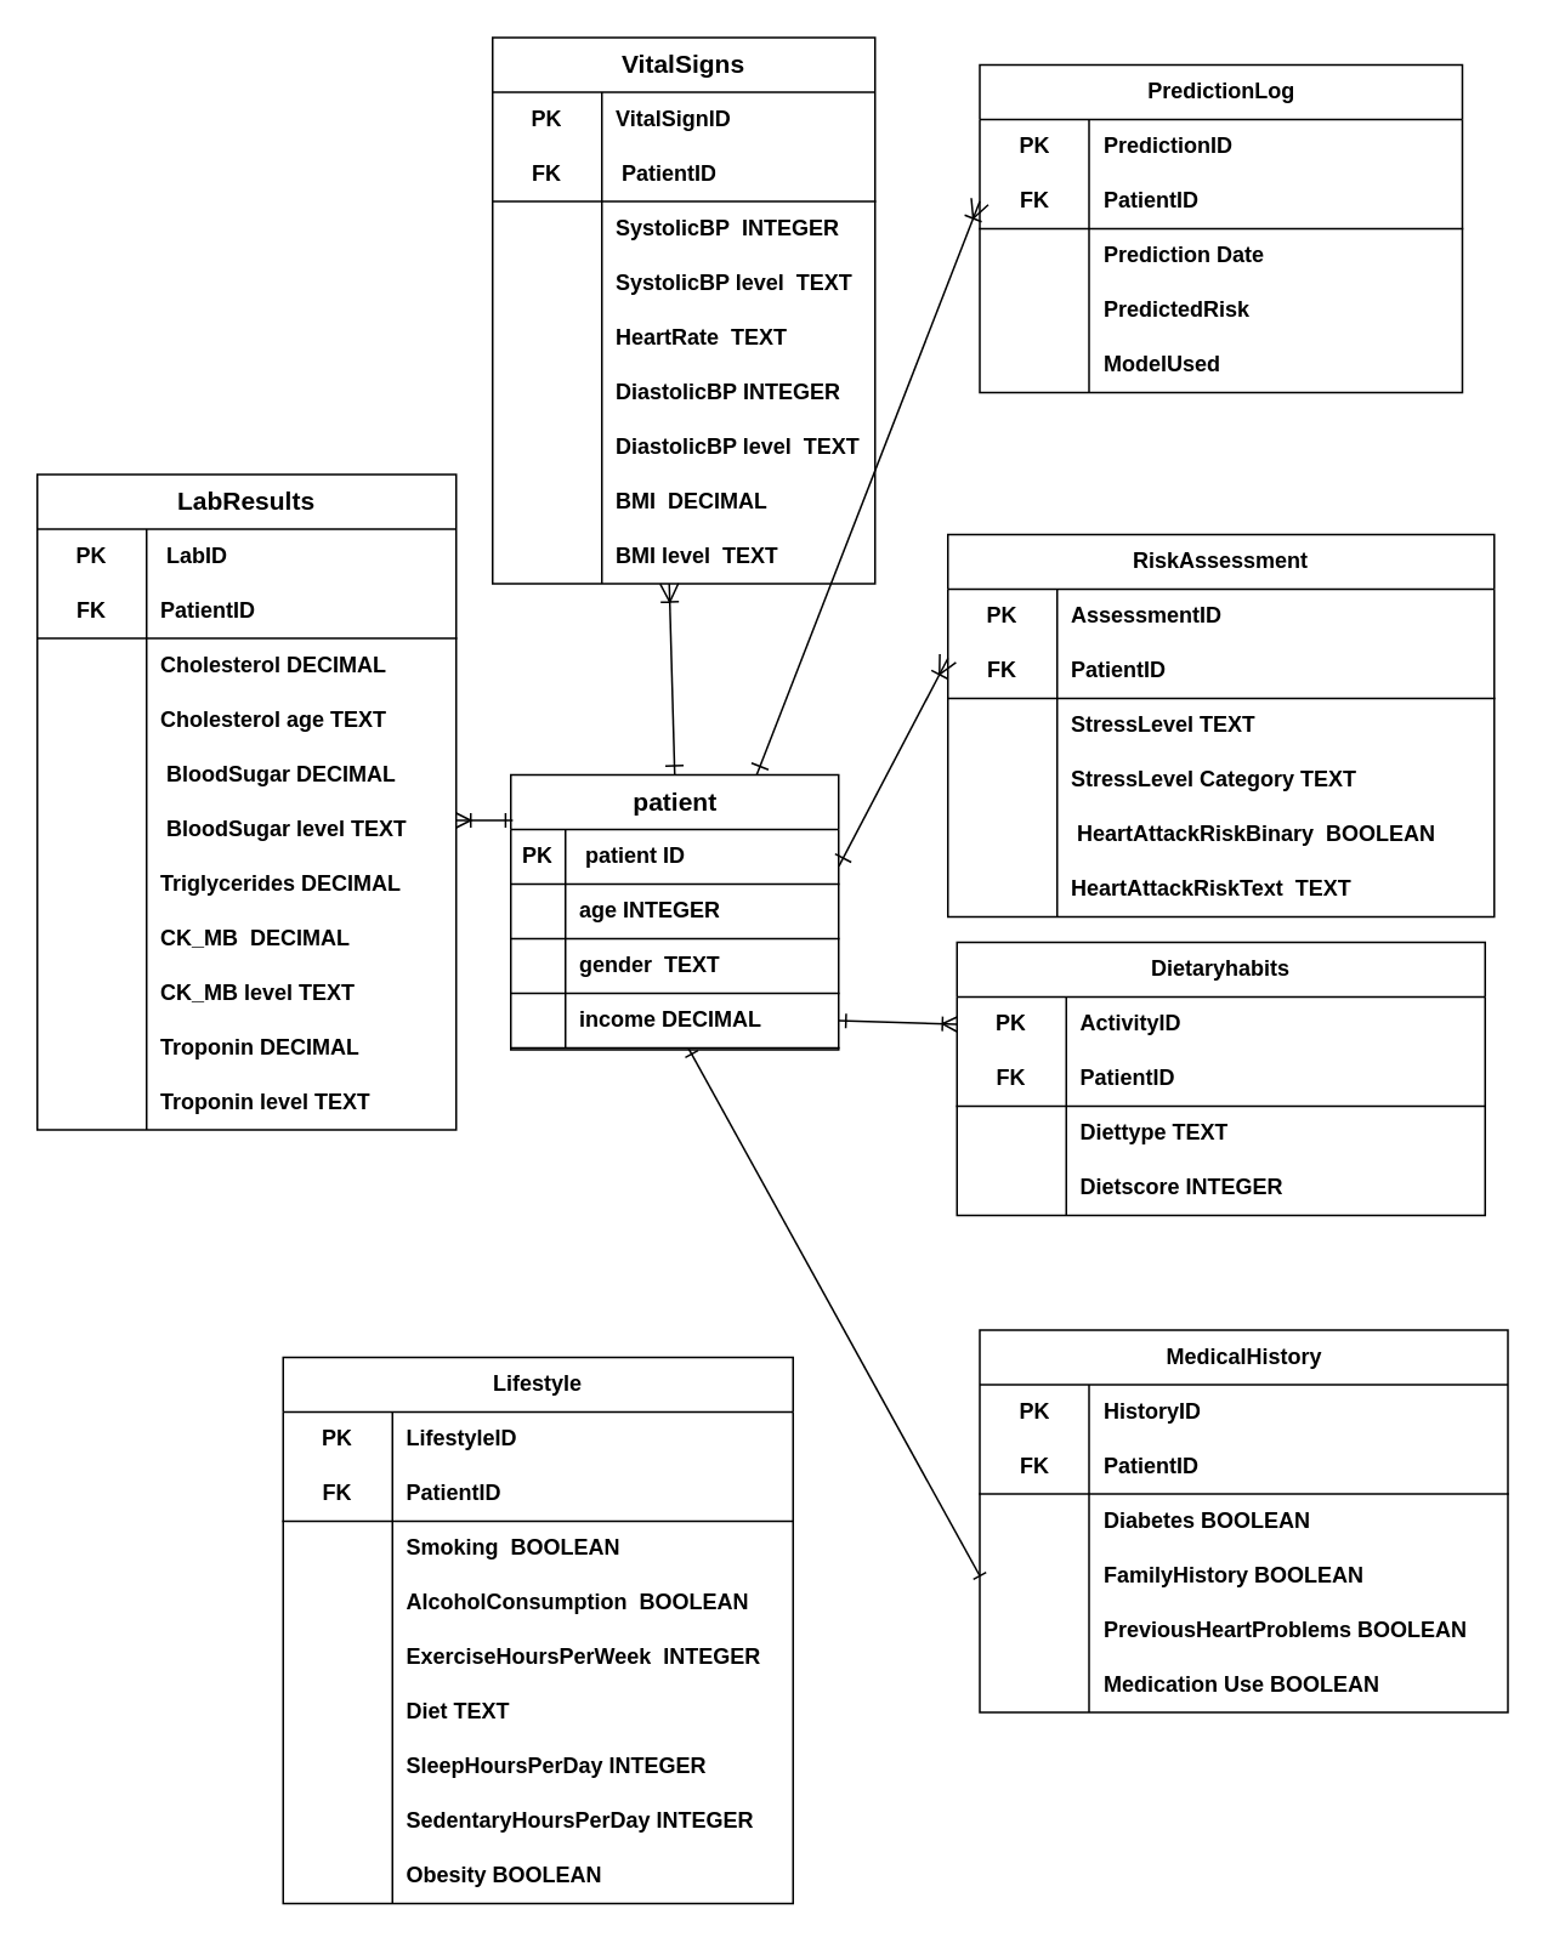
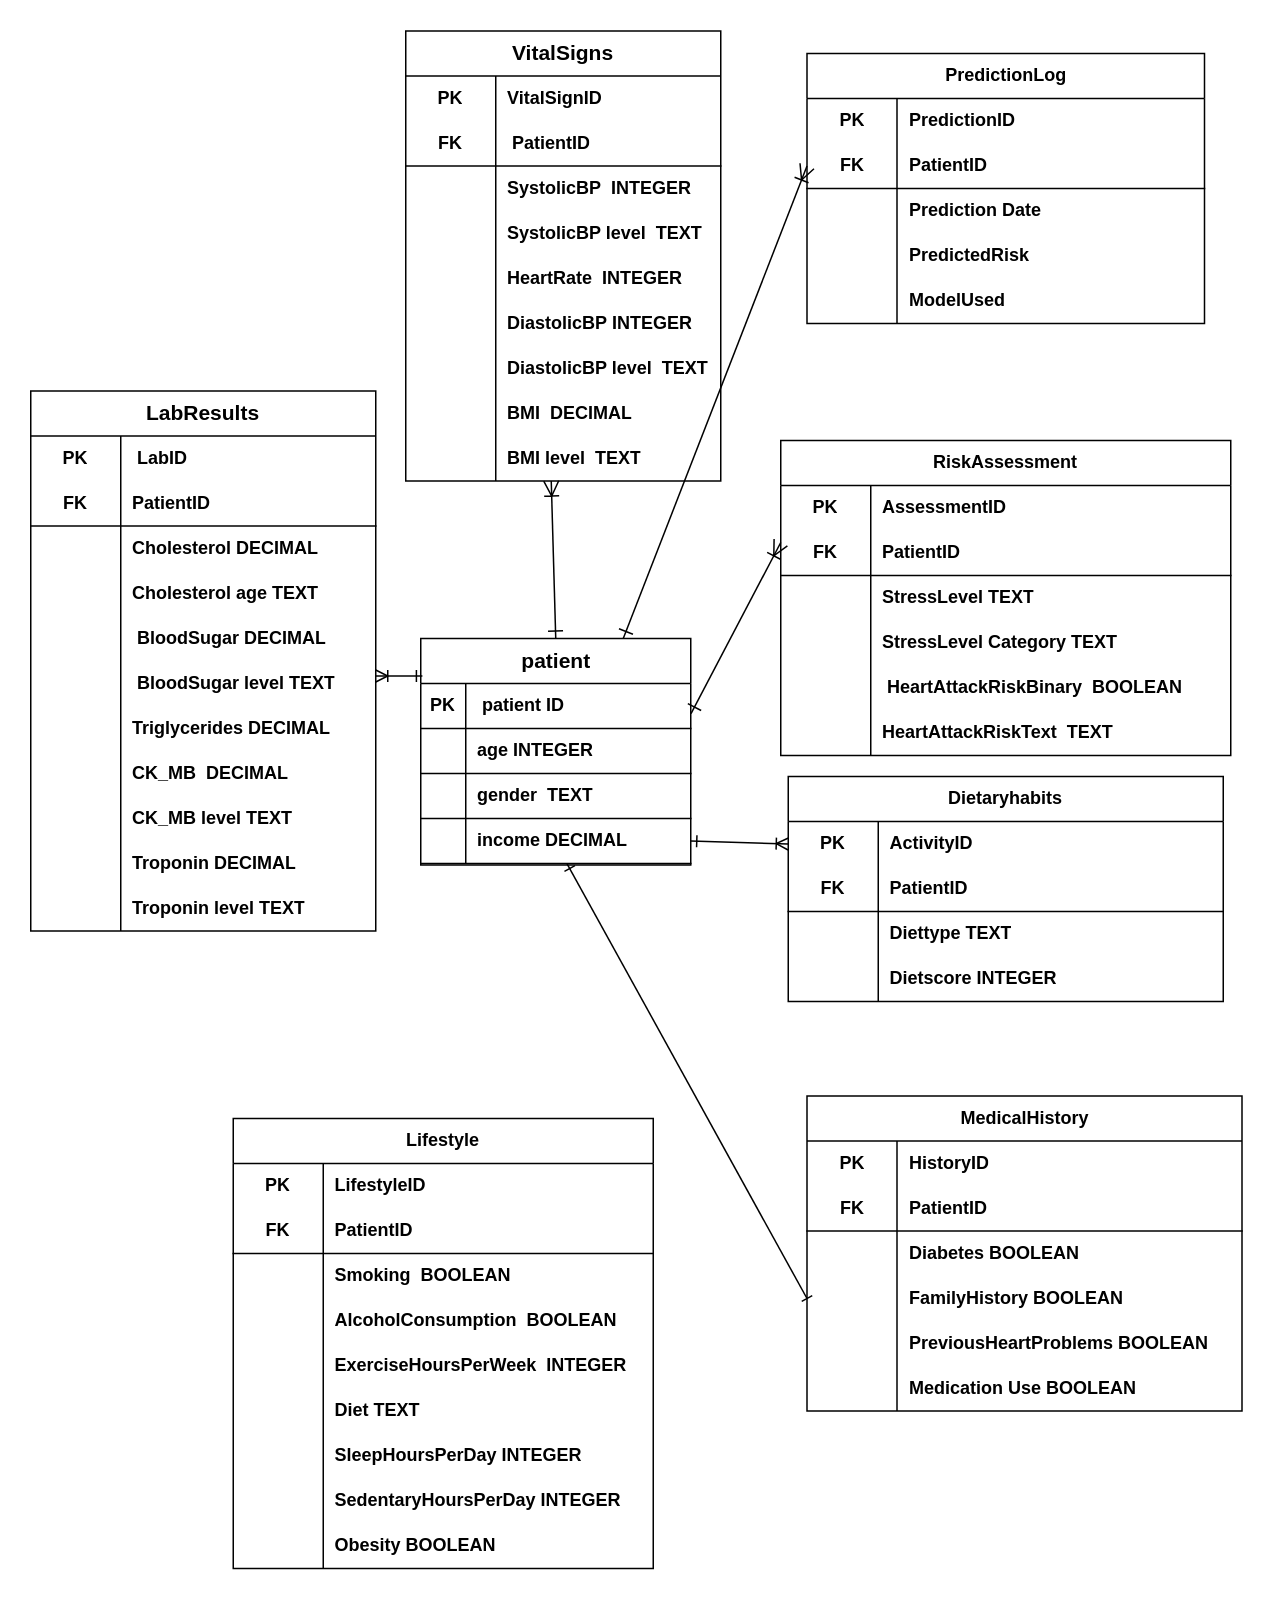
- <mxCell id="31" value="HeartRate&amp;nbsp;&amp;nbsp;&lt;span style=&quot;&quot;&gt;TEXT&lt;/span&gt;" style="shape=partialRectangle;connectable=0;fillColor=none;top=0;left=0;bottom=0;right=0;align=left;spacingLeft=6;overflow=hidden;html=1;whiteSpace=wrap;fontStyle=1" vertex="1" parent="29"><mxGeometry x="60" width="150" height="30" as="geometry"><mxRectangle width="150" height="30" as="alternateBounds" /></mxGeometry></mxCell>
+ <mxCell id="31" value="HeartRate&amp;nbsp;&amp;nbsp;&lt;span style=&quot;&quot;&gt;INTEGER&lt;/span&gt;" style="shape=partialRectangle;connectable=0;fillColor=none;top=0;left=0;bottom=0;right=0;align=left;spacingLeft=6;overflow=hidden;html=1;whiteSpace=wrap;fontStyle=1" vertex="1" parent="29"><mxGeometry x="60" width="150" height="30" as="geometry"><mxRectangle width="150" height="30" as="alternateBounds" /></mxGeometry></mxCell>
